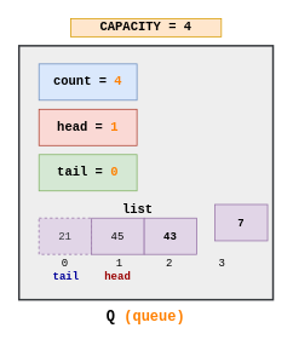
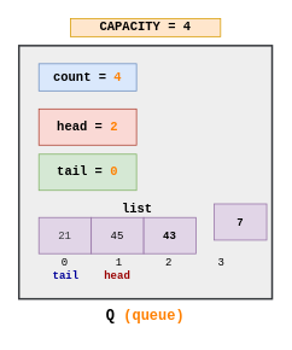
- <mxCell id="5" value="&lt;font style=&quot;font-size: 14px;&quot; face=&quot;Courier New&quot;&gt;&lt;b&gt;count = &lt;font color=&quot;#ff8000&quot;&gt;4&lt;/font&gt;&lt;/b&gt;&lt;/font&gt;" style="rounded=0;whiteSpace=wrap;html=1;fillColor=#dae8fc;strokeColor=#6C8EBF;container=0;" parent="2" vertex="1"><mxGeometry x="22" y="50" width="108" height="40" as="geometry" /></mxCell>
+ <mxCell id="5" value="&lt;font style=&quot;font-size: 14px;&quot; face=&quot;Courier New&quot;&gt;&lt;b&gt;count = &lt;font color=&quot;#ff8000&quot;&gt;4&lt;/font&gt;&lt;/b&gt;&lt;/font&gt;" style="rounded=0;whiteSpace=wrap;html=1;fillColor=#dae8fc;strokeColor=#6C8EBF;container=0;" parent="2" vertex="1"><mxGeometry x="22" y="50" width="108" height="30" as="geometry" /></mxCell>
- <mxCell id="6" value="&lt;font style=&quot;font-size: 14px;&quot; face=&quot;Courier New&quot;&gt;&lt;b&gt;head = &lt;font color=&quot;#ff8000&quot;&gt;1&lt;/font&gt;&lt;/b&gt;&lt;/font&gt;" style="rounded=0;whiteSpace=wrap;html=1;fillColor=#fad9d5;strokeColor=#ae4132;container=0;" parent="2" vertex="1"><mxGeometry x="22" y="100" width="108" height="40" as="geometry" /></mxCell>
+ <mxCell id="6" value="&lt;font style=&quot;font-size: 14px;&quot; face=&quot;Courier New&quot;&gt;&lt;b&gt;head = &lt;font color=&quot;#ff8000&quot;&gt;2&lt;/font&gt;&lt;/b&gt;&lt;/font&gt;" style="rounded=0;whiteSpace=wrap;html=1;fillColor=#fad9d5;strokeColor=#ae4132;container=0;" parent="2" vertex="1"><mxGeometry x="22" y="100" width="108" height="40" as="geometry" /></mxCell>
- <mxCell id="14" value="&lt;font color=&quot;#36393d&quot; face=&quot;Courier New&quot;&gt;21&lt;/font&gt;" style="rounded=0;whiteSpace=wrap;html=1;fillColor=#e1d5e7;strokeColor=#9673a6;container=0;dashed=1;" parent="2" vertex="1"><mxGeometry x="22" y="220" width="58" height="40" as="geometry" /></mxCell>
+ <mxCell id="14" value="&lt;font color=&quot;#36393d&quot; face=&quot;Courier New&quot;&gt;21&lt;/font&gt;" style="rounded=0;whiteSpace=wrap;html=1;fillColor=#e1d5e7;strokeColor=#9673a6;container=0;" parent="2" vertex="1"><mxGeometry x="22" y="220" width="58" height="40" as="geometry" /></mxCell>
